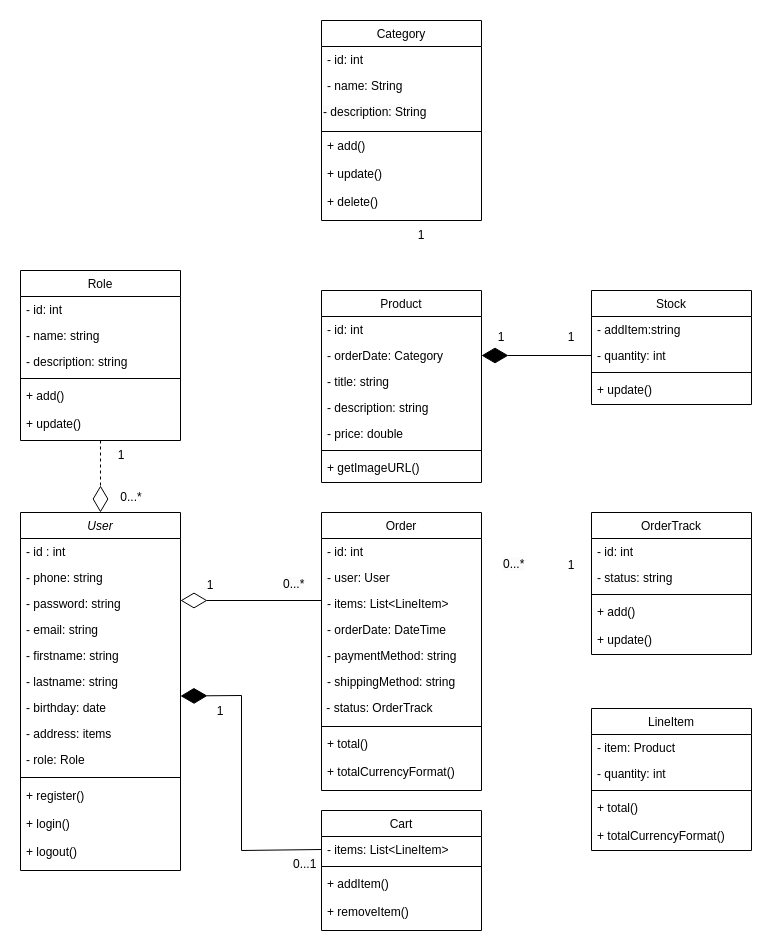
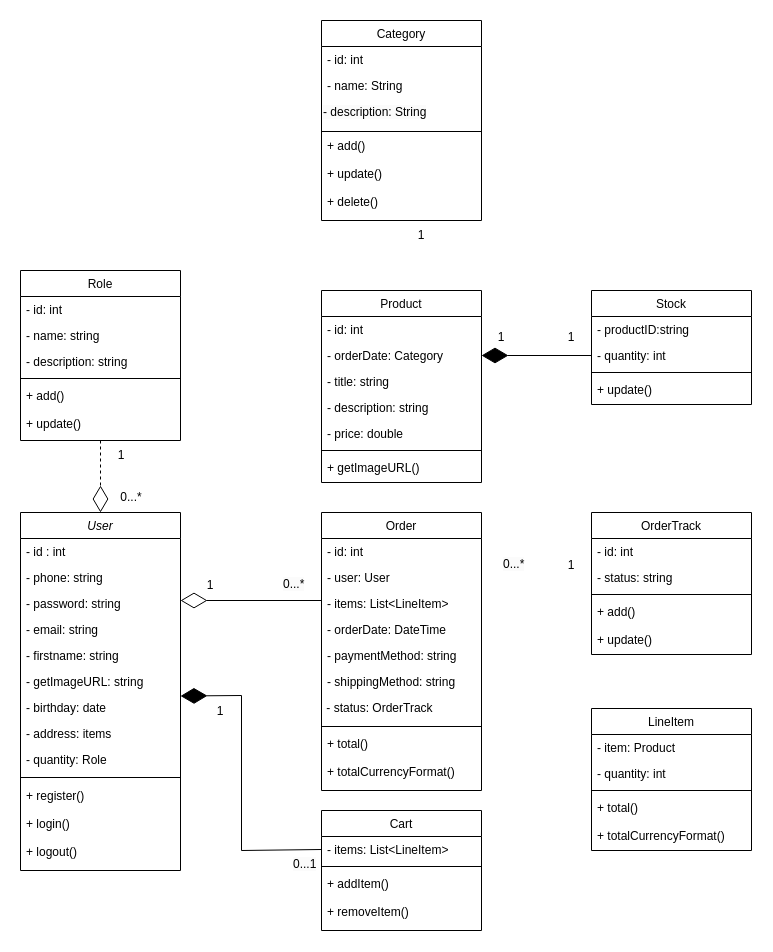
- <mxCell id="55" value="- addItem:string " style="text;align=left;verticalAlign=top;spacingLeft=4;spacingRight=4;overflow=hidden;rotatable=0;points=[[0,0.5],[1,0.5]];portConstraint=eastwest;" parent="54" vertex="1"><mxGeometry y="26" width="160" height="26" as="geometry" /></mxCell>
+ <mxCell id="55" value="- productID:string " style="text;align=left;verticalAlign=top;spacingLeft=4;spacingRight=4;overflow=hidden;rotatable=0;points=[[0,0.5],[1,0.5]];portConstraint=eastwest;" parent="54" vertex="1"><mxGeometry y="26" width="160" height="26" as="geometry" /></mxCell>
- <mxCell id="8" value="- lastname: string" style="text;align=left;verticalAlign=top;spacingLeft=4;spacingRight=4;overflow=hidden;rotatable=0;points=[[0,0.5],[1,0.5]];portConstraint=eastwest;rounded=0;shadow=0;html=0;" parent="2" vertex="1"><mxGeometry y="156" width="160" height="26" as="geometry" /></mxCell>
+ <mxCell id="8" value="- getImageURL: string" style="text;align=left;verticalAlign=top;spacingLeft=4;spacingRight=4;overflow=hidden;rotatable=0;points=[[0,0.5],[1,0.5]];portConstraint=eastwest;rounded=0;shadow=0;html=0;" parent="2" vertex="1"><mxGeometry y="156" width="160" height="26" as="geometry" /></mxCell>
- <mxCell id="11" value="- role: Role " style="text;align=left;verticalAlign=top;spacingLeft=4;spacingRight=4;overflow=hidden;rotatable=0;points=[[0,0.5],[1,0.5]];portConstraint=eastwest;rounded=0;shadow=0;html=0;" parent="2" vertex="1"><mxGeometry y="234" width="160" height="26" as="geometry" /></mxCell>
+ <mxCell id="11" value="- quantity: Role " style="text;align=left;verticalAlign=top;spacingLeft=4;spacingRight=4;overflow=hidden;rotatable=0;points=[[0,0.5],[1,0.5]];portConstraint=eastwest;rounded=0;shadow=0;html=0;" parent="2" vertex="1"><mxGeometry y="234" width="160" height="26" as="geometry" /></mxCell>
